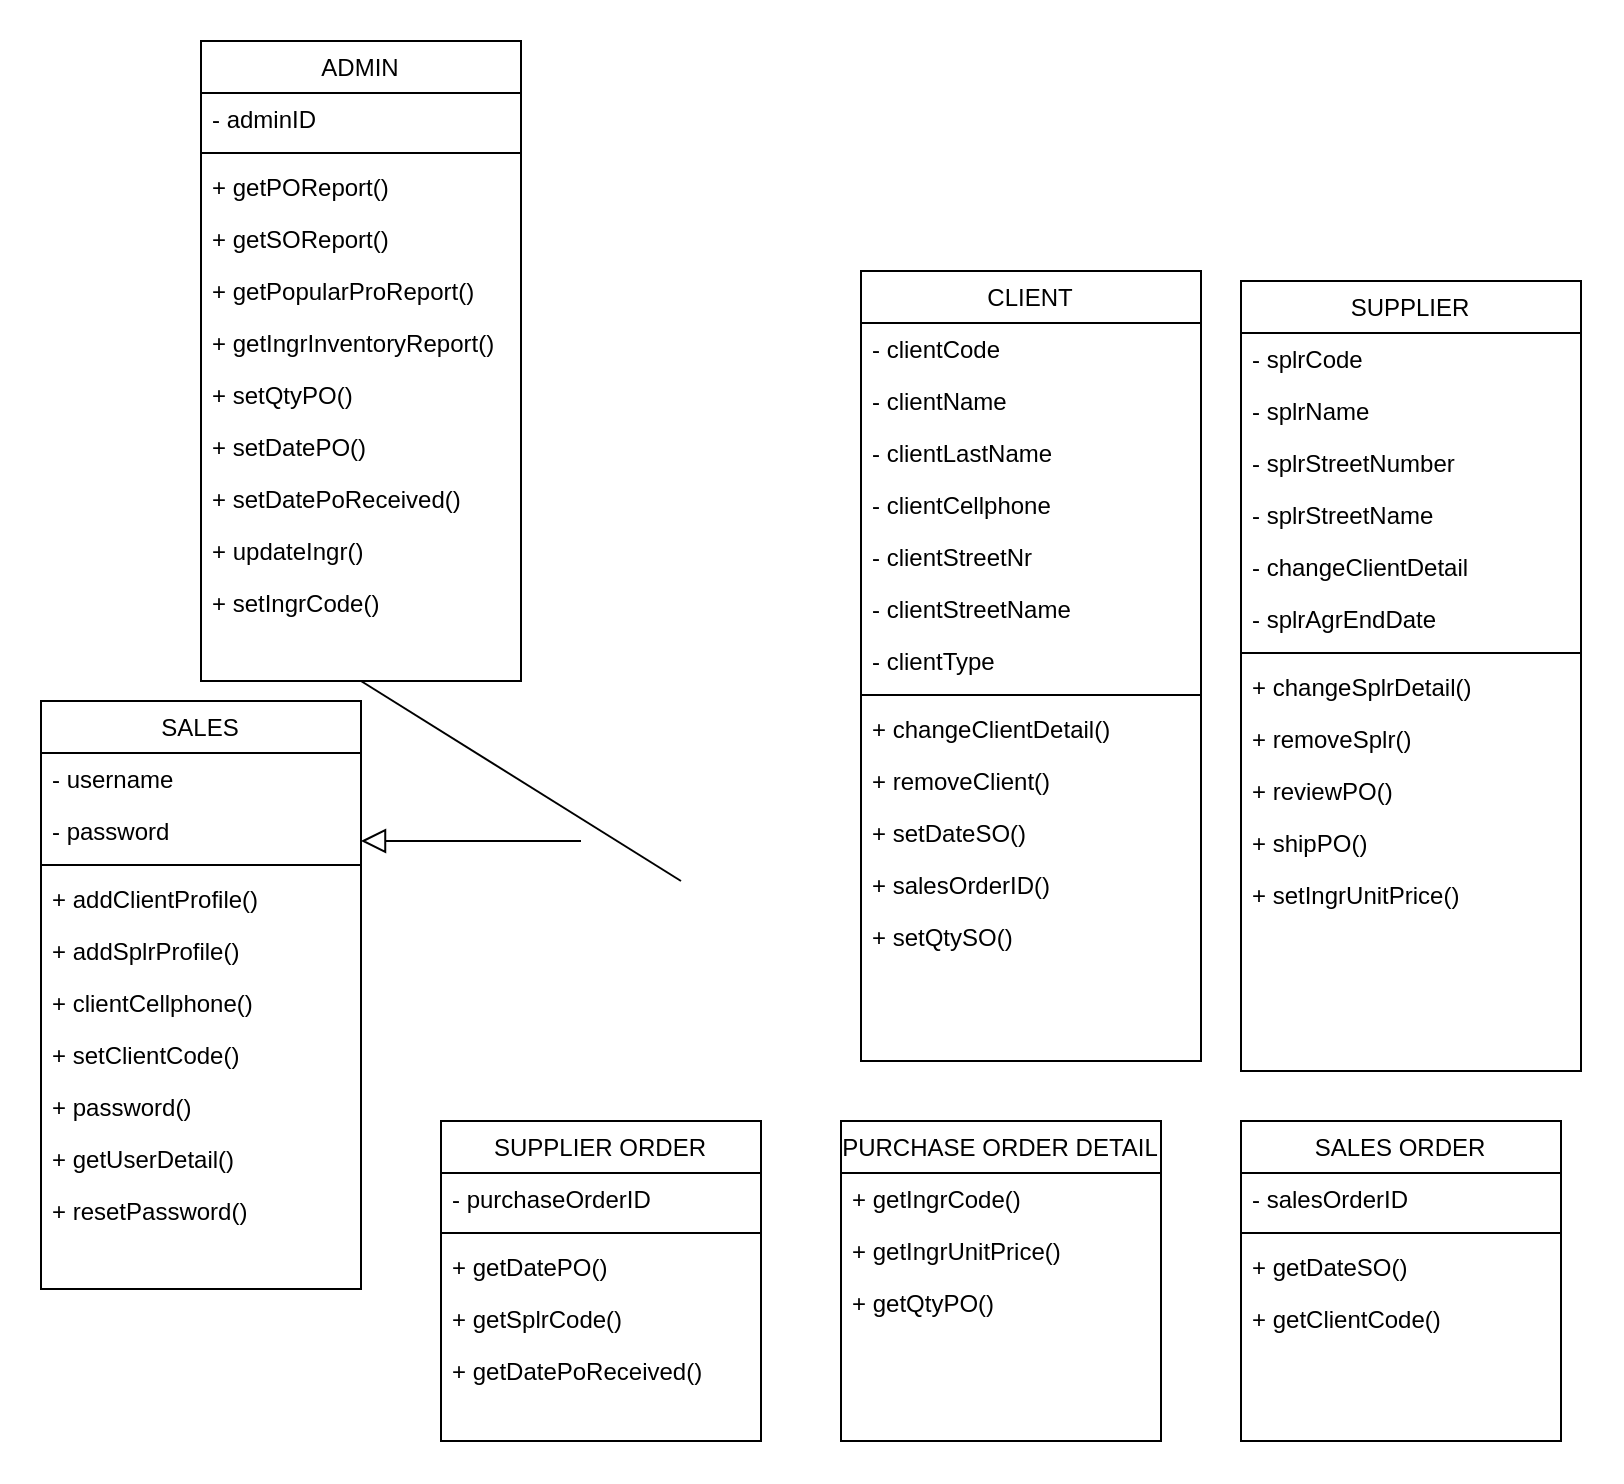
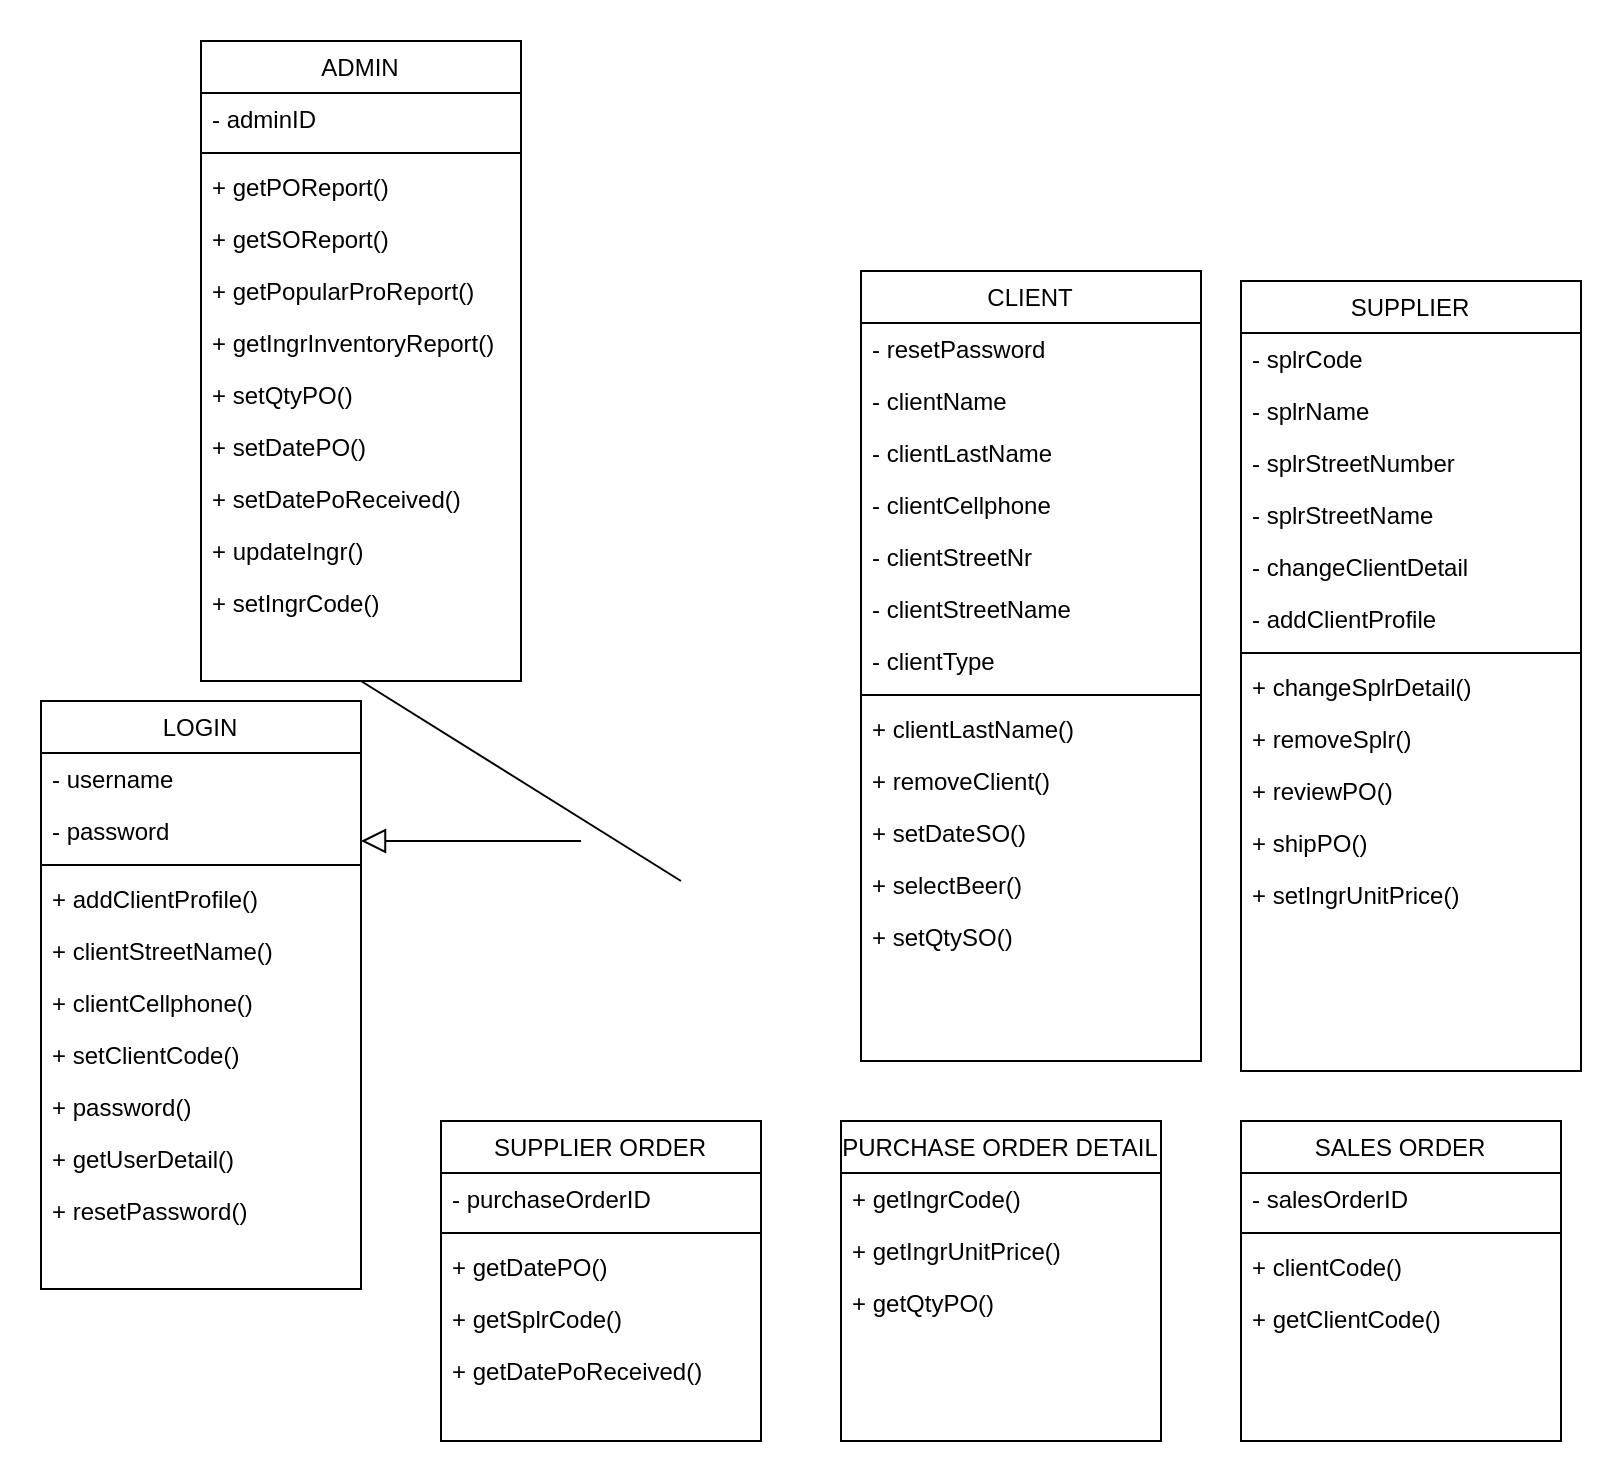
- <mxCell id="28" value="- clientCode" style="text;align=left;verticalAlign=top;spacingLeft=4;spacingRight=4;overflow=hidden;rotatable=0;points=[[0,0.5],[1,0.5]];portConstraint=eastwest;rounded=0;shadow=0;html=0;" vertex="1" parent="27"><mxGeometry y="26" width="170" height="26" as="geometry" /></mxCell>
+ <mxCell id="28" value="- resetPassword" style="text;align=left;verticalAlign=top;spacingLeft=4;spacingRight=4;overflow=hidden;rotatable=0;points=[[0,0.5],[1,0.5]];portConstraint=eastwest;rounded=0;shadow=0;html=0;" vertex="1" parent="27"><mxGeometry y="26" width="170" height="26" as="geometry" /></mxCell>
- <mxCell id="47" value="- splrAgrEndDate" style="text;align=left;verticalAlign=top;spacingLeft=4;spacingRight=4;overflow=hidden;rotatable=0;points=[[0,0.5],[1,0.5]];portConstraint=eastwest;rounded=0;shadow=0;html=0;" vertex="1" parent="41"><mxGeometry y="156" width="170" height="26" as="geometry" /></mxCell>
+ <mxCell id="47" value="- addClientProfile" style="text;align=left;verticalAlign=top;spacingLeft=4;spacingRight=4;overflow=hidden;rotatable=0;points=[[0,0.5],[1,0.5]];portConstraint=eastwest;rounded=0;shadow=0;html=0;" vertex="1" parent="41"><mxGeometry y="156" width="170" height="26" as="geometry" /></mxCell>
- <mxCell id="2" value="SALES" style="swimlane;fontStyle=0;align=center;verticalAlign=top;childLayout=stackLayout;horizontal=1;startSize=26;horizontalStack=0;resizeParent=1;resizeLast=0;collapsible=1;marginBottom=0;rounded=0;shadow=0;strokeWidth=1;" parent="1" vertex="1"><mxGeometry x="20" y="350" width="160" height="294" as="geometry"><mxRectangle x="230" y="140" width="160" height="26" as="alternateBounds" /></mxGeometry></mxCell>
+ <mxCell id="2" value="LOGIN" style="swimlane;fontStyle=0;align=center;verticalAlign=top;childLayout=stackLayout;horizontal=1;startSize=26;horizontalStack=0;resizeParent=1;resizeLast=0;collapsible=1;marginBottom=0;rounded=0;shadow=0;strokeWidth=1;" parent="1" vertex="1"><mxGeometry x="20" y="350" width="160" height="294" as="geometry"><mxRectangle x="230" y="140" width="160" height="26" as="alternateBounds" /></mxGeometry></mxCell>
- <mxCell id="36" value="+ changeClientDetail()" style="text;align=left;verticalAlign=top;spacingLeft=4;spacingRight=4;overflow=hidden;rotatable=0;points=[[0,0.5],[1,0.5]];portConstraint=eastwest;rounded=0;shadow=0;html=0;" vertex="1" parent="27"><mxGeometry y="216" width="170" height="26" as="geometry" /></mxCell>
+ <mxCell id="36" value="+ clientLastName()" style="text;align=left;verticalAlign=top;spacingLeft=4;spacingRight=4;overflow=hidden;rotatable=0;points=[[0,0.5],[1,0.5]];portConstraint=eastwest;rounded=0;shadow=0;html=0;" vertex="1" parent="27"><mxGeometry y="216" width="170" height="26" as="geometry" /></mxCell>
- <mxCell id="39" value="+ salesOrderID()" style="text;align=left;verticalAlign=top;spacingLeft=4;spacingRight=4;overflow=hidden;rotatable=0;points=[[0,0.5],[1,0.5]];portConstraint=eastwest;rounded=0;shadow=0;html=0;" vertex="1" parent="27"><mxGeometry y="294" width="170" height="26" as="geometry" /></mxCell>
+ <mxCell id="39" value="+ selectBeer()" style="text;align=left;verticalAlign=top;spacingLeft=4;spacingRight=4;overflow=hidden;rotatable=0;points=[[0,0.5],[1,0.5]];portConstraint=eastwest;rounded=0;shadow=0;html=0;" vertex="1" parent="27"><mxGeometry y="294" width="170" height="26" as="geometry" /></mxCell>
- <mxCell id="7" value="+ addSplrProfile()" style="text;align=left;verticalAlign=top;spacingLeft=4;spacingRight=4;overflow=hidden;rotatable=0;points=[[0,0.5],[1,0.5]];portConstraint=eastwest;" vertex="1" parent="2"><mxGeometry y="112" width="160" height="26" as="geometry" /></mxCell>
+ <mxCell id="7" value="+ clientStreetName()" style="text;align=left;verticalAlign=top;spacingLeft=4;spacingRight=4;overflow=hidden;rotatable=0;points=[[0,0.5],[1,0.5]];portConstraint=eastwest;" vertex="1" parent="2"><mxGeometry y="112" width="160" height="26" as="geometry" /></mxCell>
- <mxCell id="67" value="+ getDateSO()" style="text;align=left;verticalAlign=top;spacingLeft=4;spacingRight=4;overflow=hidden;rotatable=0;points=[[0,0.5],[1,0.5]];portConstraint=eastwest;" vertex="1" parent="64"><mxGeometry y="60" width="160" height="26" as="geometry" /></mxCell>
+ <mxCell id="67" value="+ clientCode()" style="text;align=left;verticalAlign=top;spacingLeft=4;spacingRight=4;overflow=hidden;rotatable=0;points=[[0,0.5],[1,0.5]];portConstraint=eastwest;" vertex="1" parent="64"><mxGeometry y="60" width="160" height="26" as="geometry" /></mxCell>
